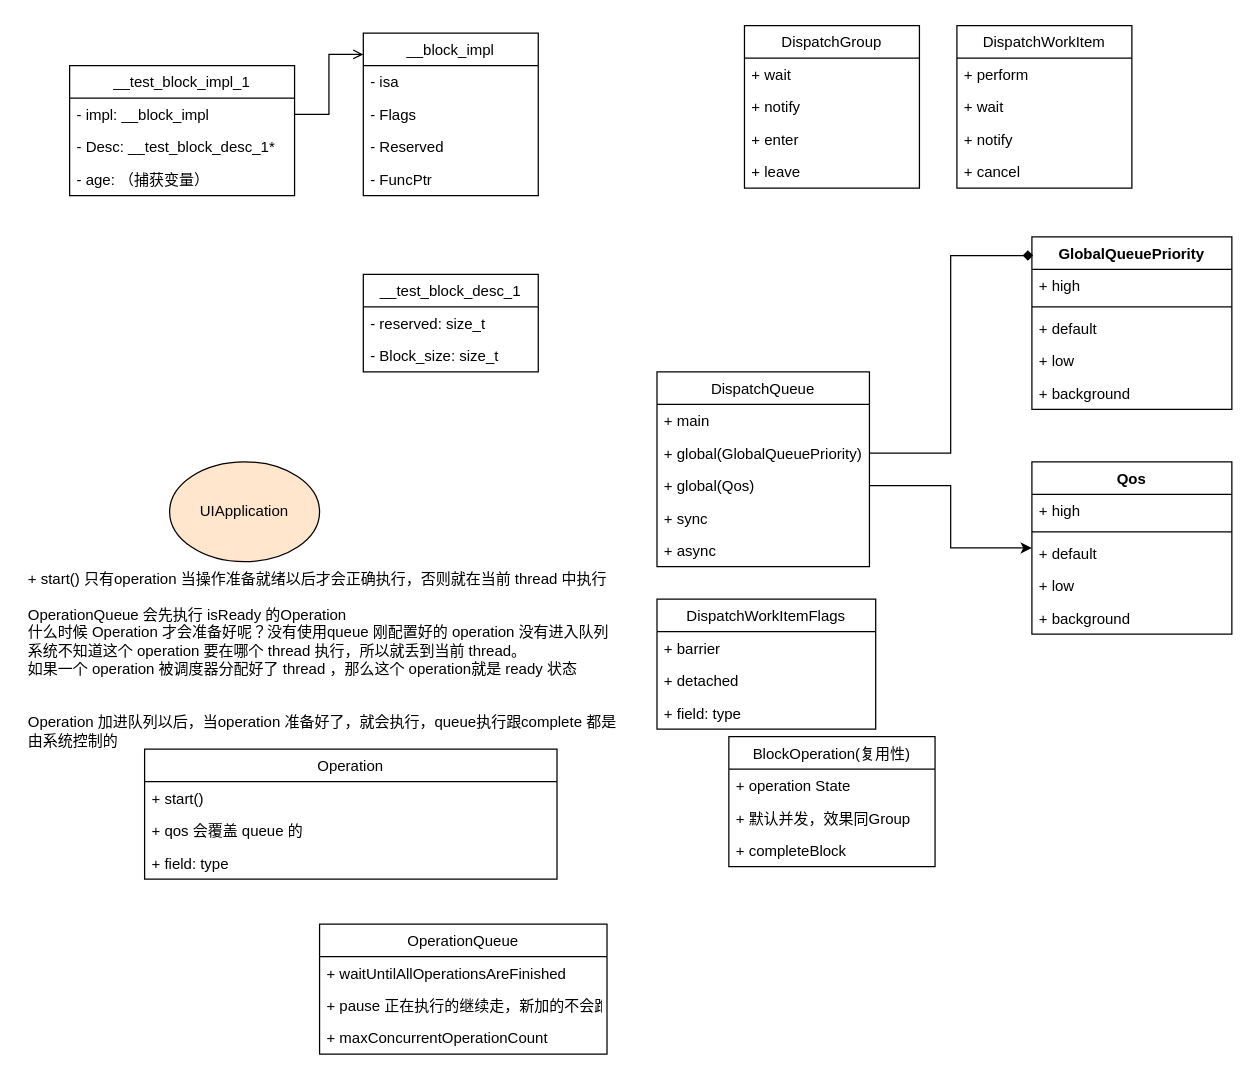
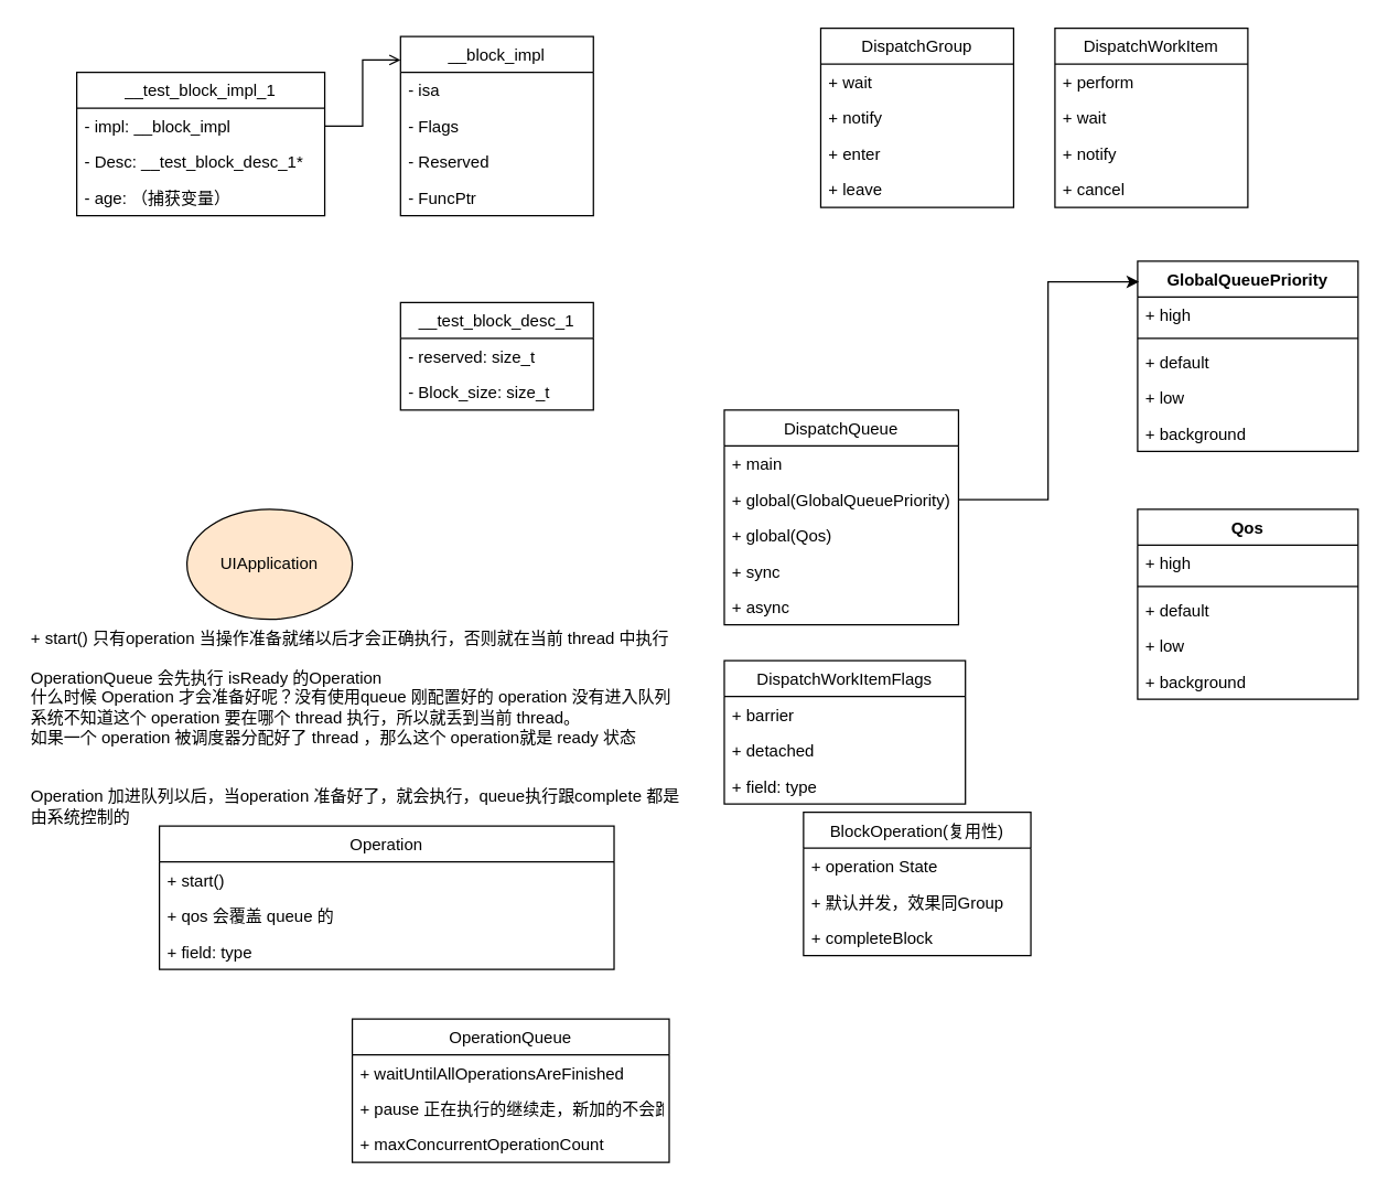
- <mxCell id="45" style="edgeStyle=orthogonalEdgeStyle;rounded=0;orthogonalLoop=1;jettySize=auto;html=1;exitX=1;exitY=0.5;exitDx=0;exitDy=0;entryX=0.006;entryY=0.109;entryDx=0;entryDy=0;entryPerimeter=0;endArrow=diamond;" parent="1" source="34" target="16" edge="1"><mxGeometry relative="1" as="geometry" /></mxCell>
+ <mxCell id="45" style="edgeStyle=orthogonalEdgeStyle;rounded=0;orthogonalLoop=1;jettySize=auto;html=1;exitX=1;exitY=0.5;exitDx=0;exitDy=0;entryX=0.006;entryY=0.109;entryDx=0;entryDy=0;entryPerimeter=0;" parent="1" source="34" target="16" edge="1"><mxGeometry relative="1" as="geometry" /></mxCell>
- <mxCell id="44" style="edgeStyle=orthogonalEdgeStyle;rounded=0;orthogonalLoop=1;jettySize=auto;html=1;exitX=1;exitY=0.5;exitDx=0;exitDy=0;" parent="1" source="35" target="38" edge="1"><mxGeometry relative="1" as="geometry" /></mxCell>
